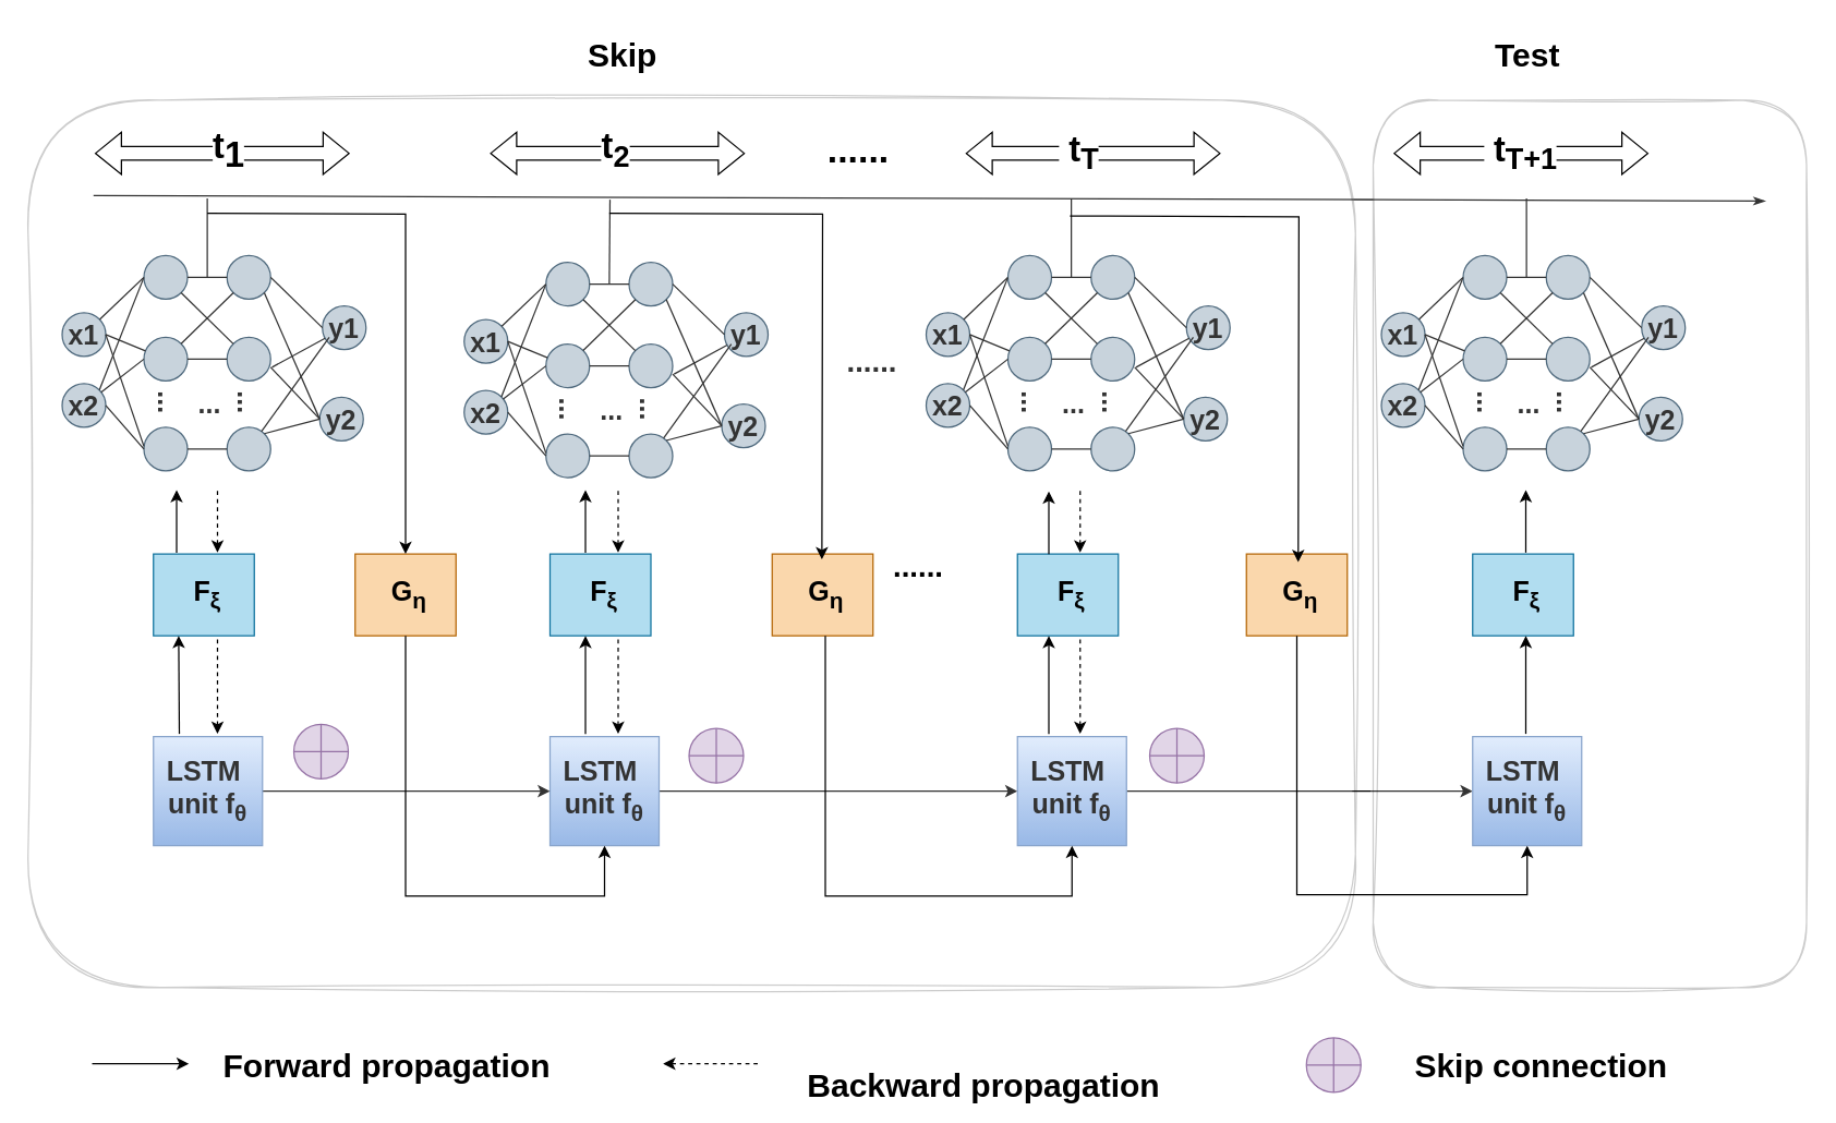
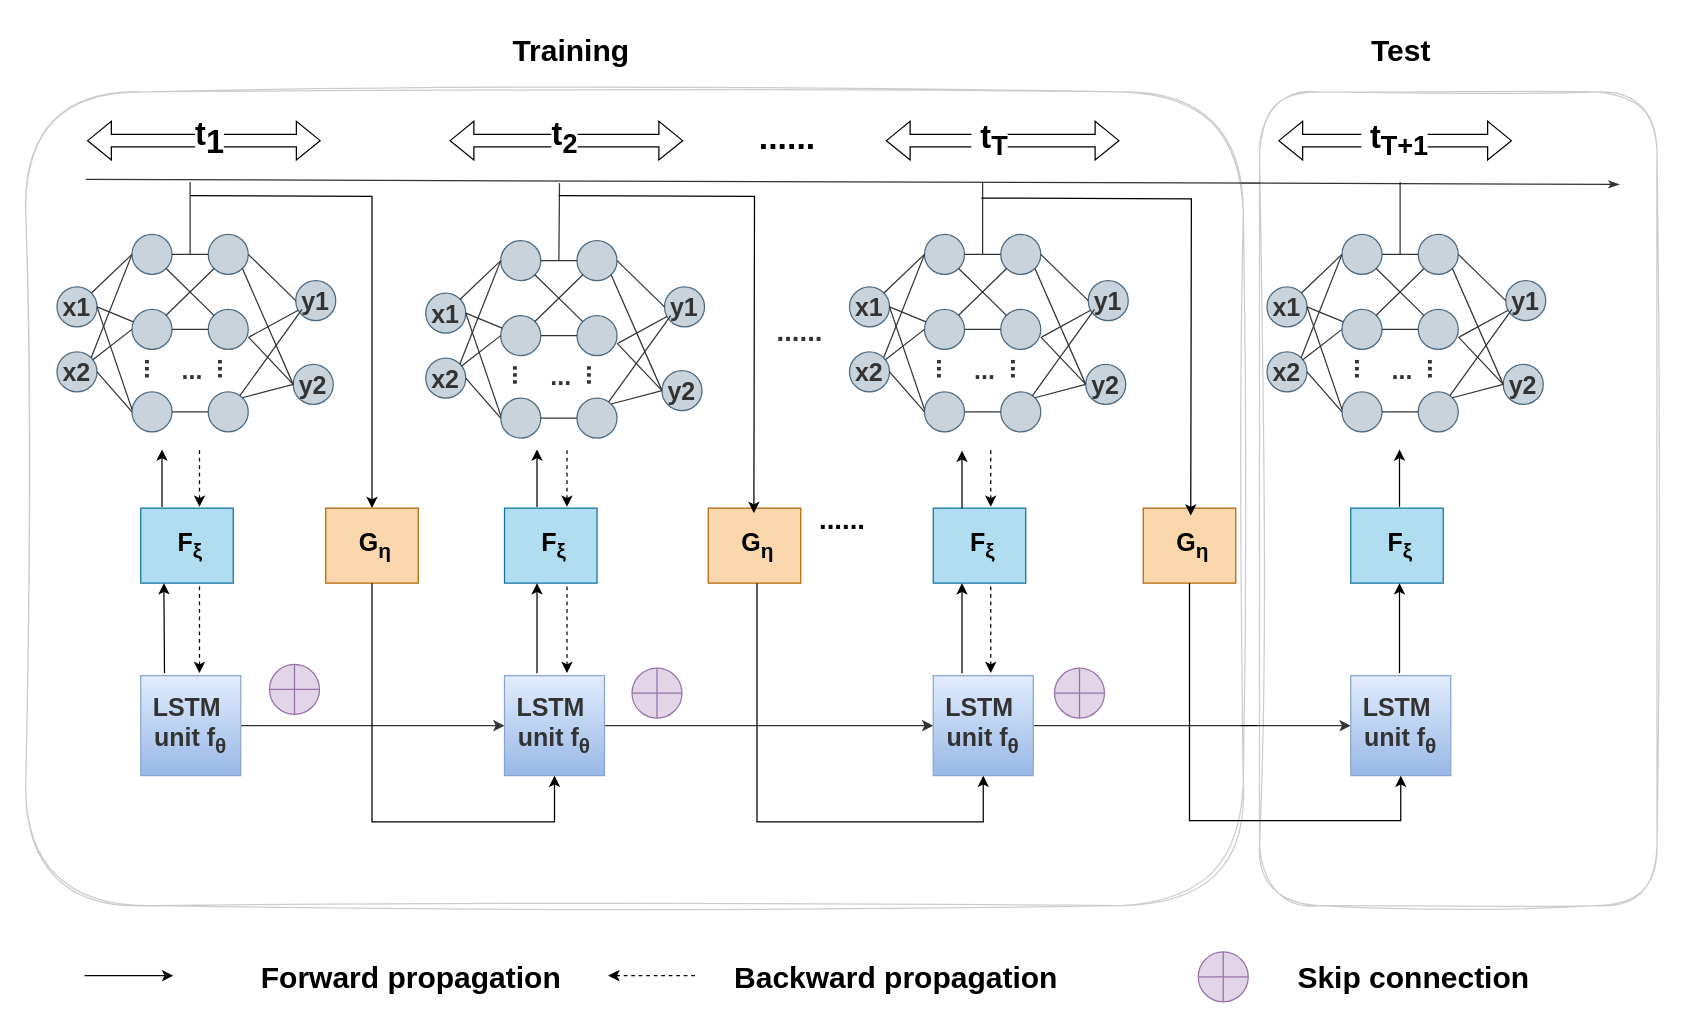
- <mxCell id="137" value="&lt;font size=&quot;1&quot;&gt;&lt;b&gt;&lt;font style=&quot;font-size: 24px;&quot;&gt;Skip&lt;/font&gt;&lt;/b&gt;&lt;/font&gt;" style="text;html=1;align=center;verticalAlign=middle;resizable=0;points=[];autosize=1;strokeColor=none;fillColor=none;" parent="1" vertex="1"><mxGeometry x="400" y="20" width="111" height="41" as="geometry" /></mxCell>
+ <mxCell id="137" value="&lt;font size=&quot;1&quot;&gt;&lt;b&gt;&lt;font style=&quot;font-size: 24px;&quot;&gt;Training&lt;/font&gt;&lt;/b&gt;&lt;/font&gt;" style="text;html=1;align=center;verticalAlign=middle;resizable=0;points=[];autosize=1;strokeColor=none;fillColor=none;" parent="1" vertex="1"><mxGeometry x="400" y="20" width="111" height="41" as="geometry" /></mxCell>
- <mxCell id="182" value="&lt;font size=&quot;1&quot;&gt;&lt;b&gt;&lt;font style=&quot;font-size: 24px;&quot;&gt;Forward propagation&lt;br&gt;&lt;/font&gt;&lt;/b&gt;&lt;/font&gt;" style="text;html=1;align=center;verticalAlign=middle;resizable=0;points=[];autosize=1;strokeColor=none;fillColor=none;" vertex="1" parent="1"><mxGeometry x="154" y="761" width="258" height="41" as="geometry" /></mxCell>
+ <mxCell id="182" value="&lt;font size=&quot;1&quot;&gt;&lt;b&gt;&lt;font style=&quot;font-size: 24px;&quot;&gt;Forward propagation&lt;br&gt;&lt;/font&gt;&lt;/b&gt;&lt;/font&gt;" style="text;html=1;align=center;verticalAlign=middle;resizable=0;points=[];autosize=1;strokeColor=none;fillColor=none;" vertex="1" parent="1"><mxGeometry x="199" y="761" width="258" height="41" as="geometry" /></mxCell>
- <mxCell id="183" value="&lt;font size=&quot;1&quot;&gt;&lt;b&gt;&lt;font style=&quot;font-size: 24px;&quot;&gt;Backward propagation&lt;/font&gt;&lt;/b&gt;&lt;/font&gt;" style="text;html=1;align=center;verticalAlign=middle;resizable=0;points=[];autosize=1;strokeColor=none;fillColor=none;" vertex="1" parent="1"><mxGeometry x="582" y="776" width="277" height="41" as="geometry" /></mxCell>
+ <mxCell id="183" value="&lt;font size=&quot;1&quot;&gt;&lt;b&gt;&lt;font style=&quot;font-size: 24px;&quot;&gt;Backward propagation&lt;/font&gt;&lt;/b&gt;&lt;/font&gt;" style="text;html=1;align=center;verticalAlign=middle;resizable=0;points=[];autosize=1;strokeColor=none;fillColor=none;" vertex="1" parent="1"><mxGeometry x="577" y="761" width="277" height="41" as="geometry" /></mxCell>
